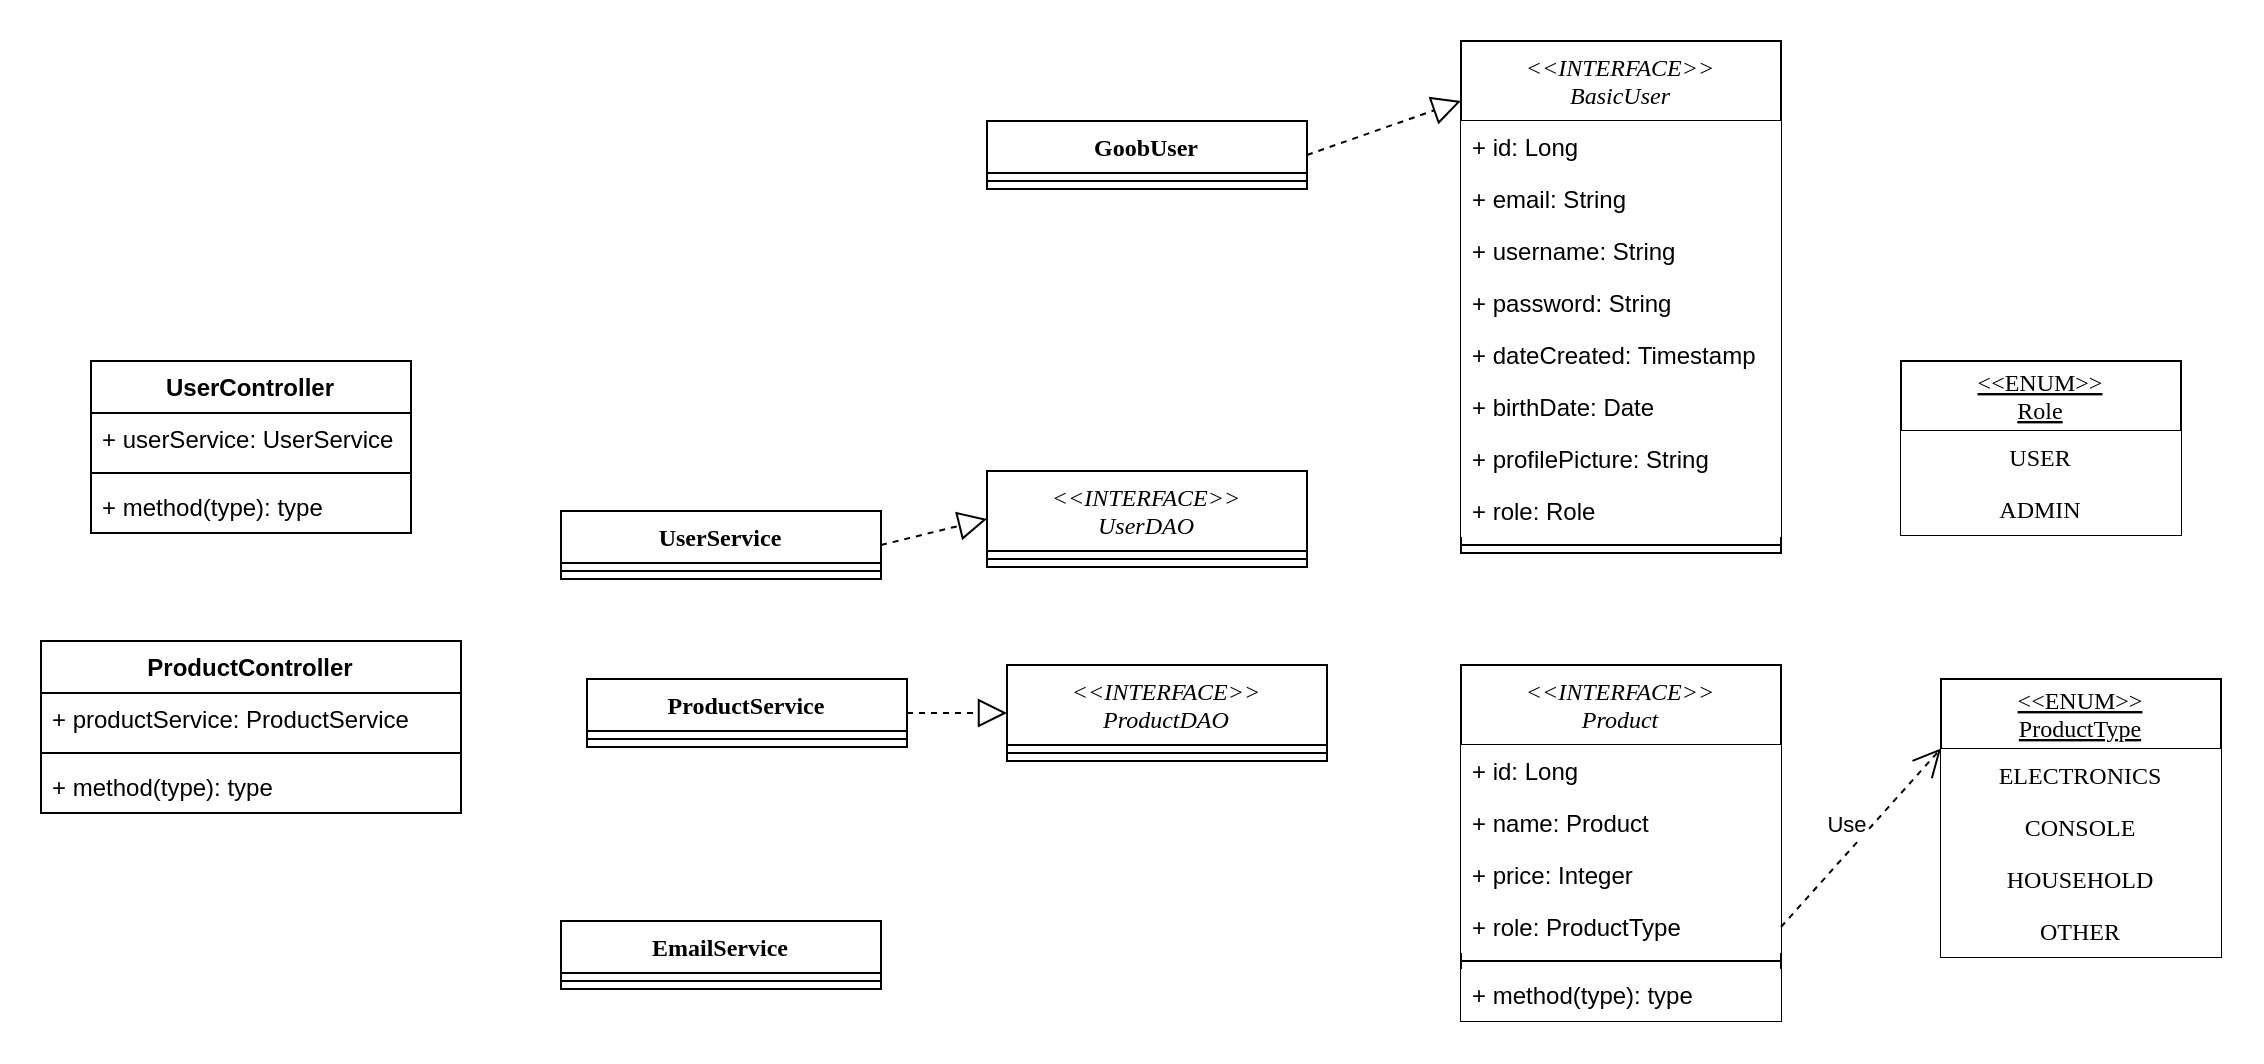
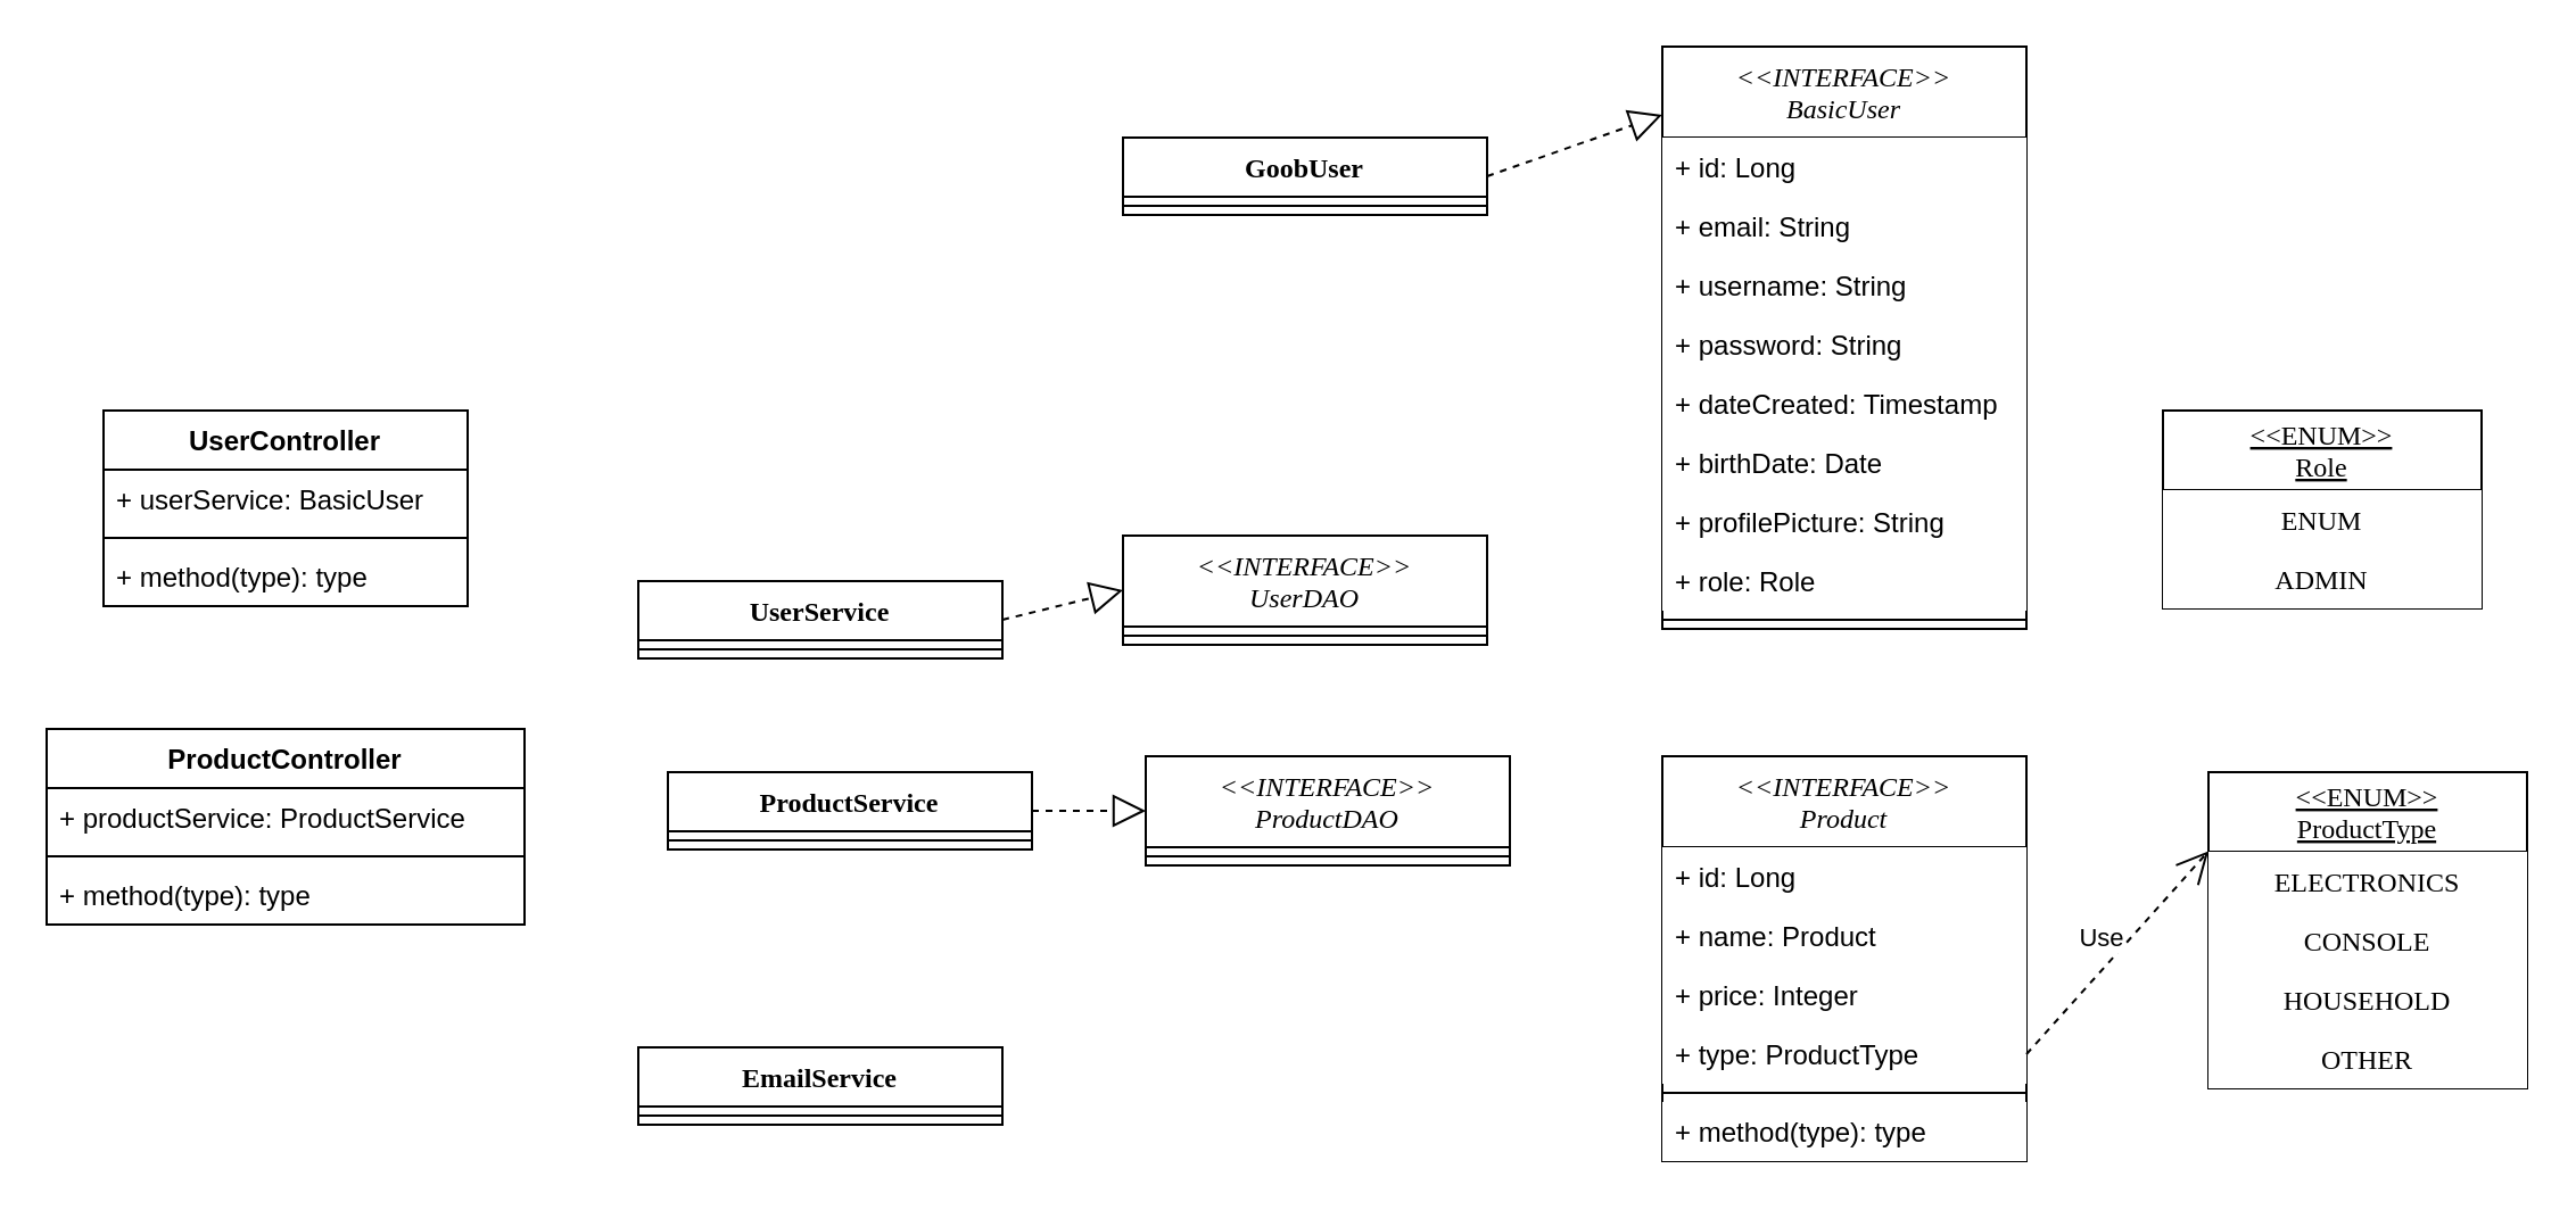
- <mxCell id="26" value="+ userService: UserService" style="text;strokeColor=none;fillColor=none;align=left;verticalAlign=top;spacingLeft=4;spacingRight=4;overflow=hidden;rotatable=0;points=[[0,0.5],[1,0.5]];portConstraint=eastwest;" vertex="1" parent="25"><mxGeometry y="26" width="160" height="26" as="geometry" /></mxCell>
+ <mxCell id="26" value="+ userService: BasicUser" style="text;strokeColor=none;fillColor=none;align=left;verticalAlign=top;spacingLeft=4;spacingRight=4;overflow=hidden;rotatable=0;points=[[0,0.5],[1,0.5]];portConstraint=eastwest;" vertex="1" parent="25"><mxGeometry y="26" width="160" height="26" as="geometry" /></mxCell>
- <mxCell id="22" value="USER" style="text;strokeColor=none;fillColor=default;align=center;verticalAlign=top;spacingLeft=4;spacingRight=4;overflow=hidden;rotatable=0;points=[[0,0.5],[1,0.5]];portConstraint=eastwest;rounded=0;shadow=0;glass=0;comic=0;sketch=0;fontFamily=Verdana;" vertex="1" parent="21"><mxGeometry y="35" width="140" height="26" as="geometry" /></mxCell>
+ <mxCell id="22" value="ENUM" style="text;strokeColor=none;fillColor=default;align=center;verticalAlign=top;spacingLeft=4;spacingRight=4;overflow=hidden;rotatable=0;points=[[0,0.5],[1,0.5]];portConstraint=eastwest;rounded=0;shadow=0;glass=0;comic=0;sketch=0;fontFamily=Verdana;" vertex="1" parent="21"><mxGeometry y="35" width="140" height="26" as="geometry" /></mxCell>
- <mxCell id="18" value="+ role: ProductType" style="text;strokeColor=none;fillColor=default;align=left;verticalAlign=top;spacingLeft=4;spacingRight=4;overflow=hidden;rotatable=0;points=[[0,0.5],[1,0.5]];portConstraint=eastwest;" vertex="1" parent="14"><mxGeometry y="118" width="160" height="26" as="geometry" /></mxCell>
+ <mxCell id="18" value="+ type: ProductType" style="text;strokeColor=none;fillColor=default;align=left;verticalAlign=top;spacingLeft=4;spacingRight=4;overflow=hidden;rotatable=0;points=[[0,0.5],[1,0.5]];portConstraint=eastwest;" vertex="1" parent="14"><mxGeometry y="118" width="160" height="26" as="geometry" /></mxCell>
